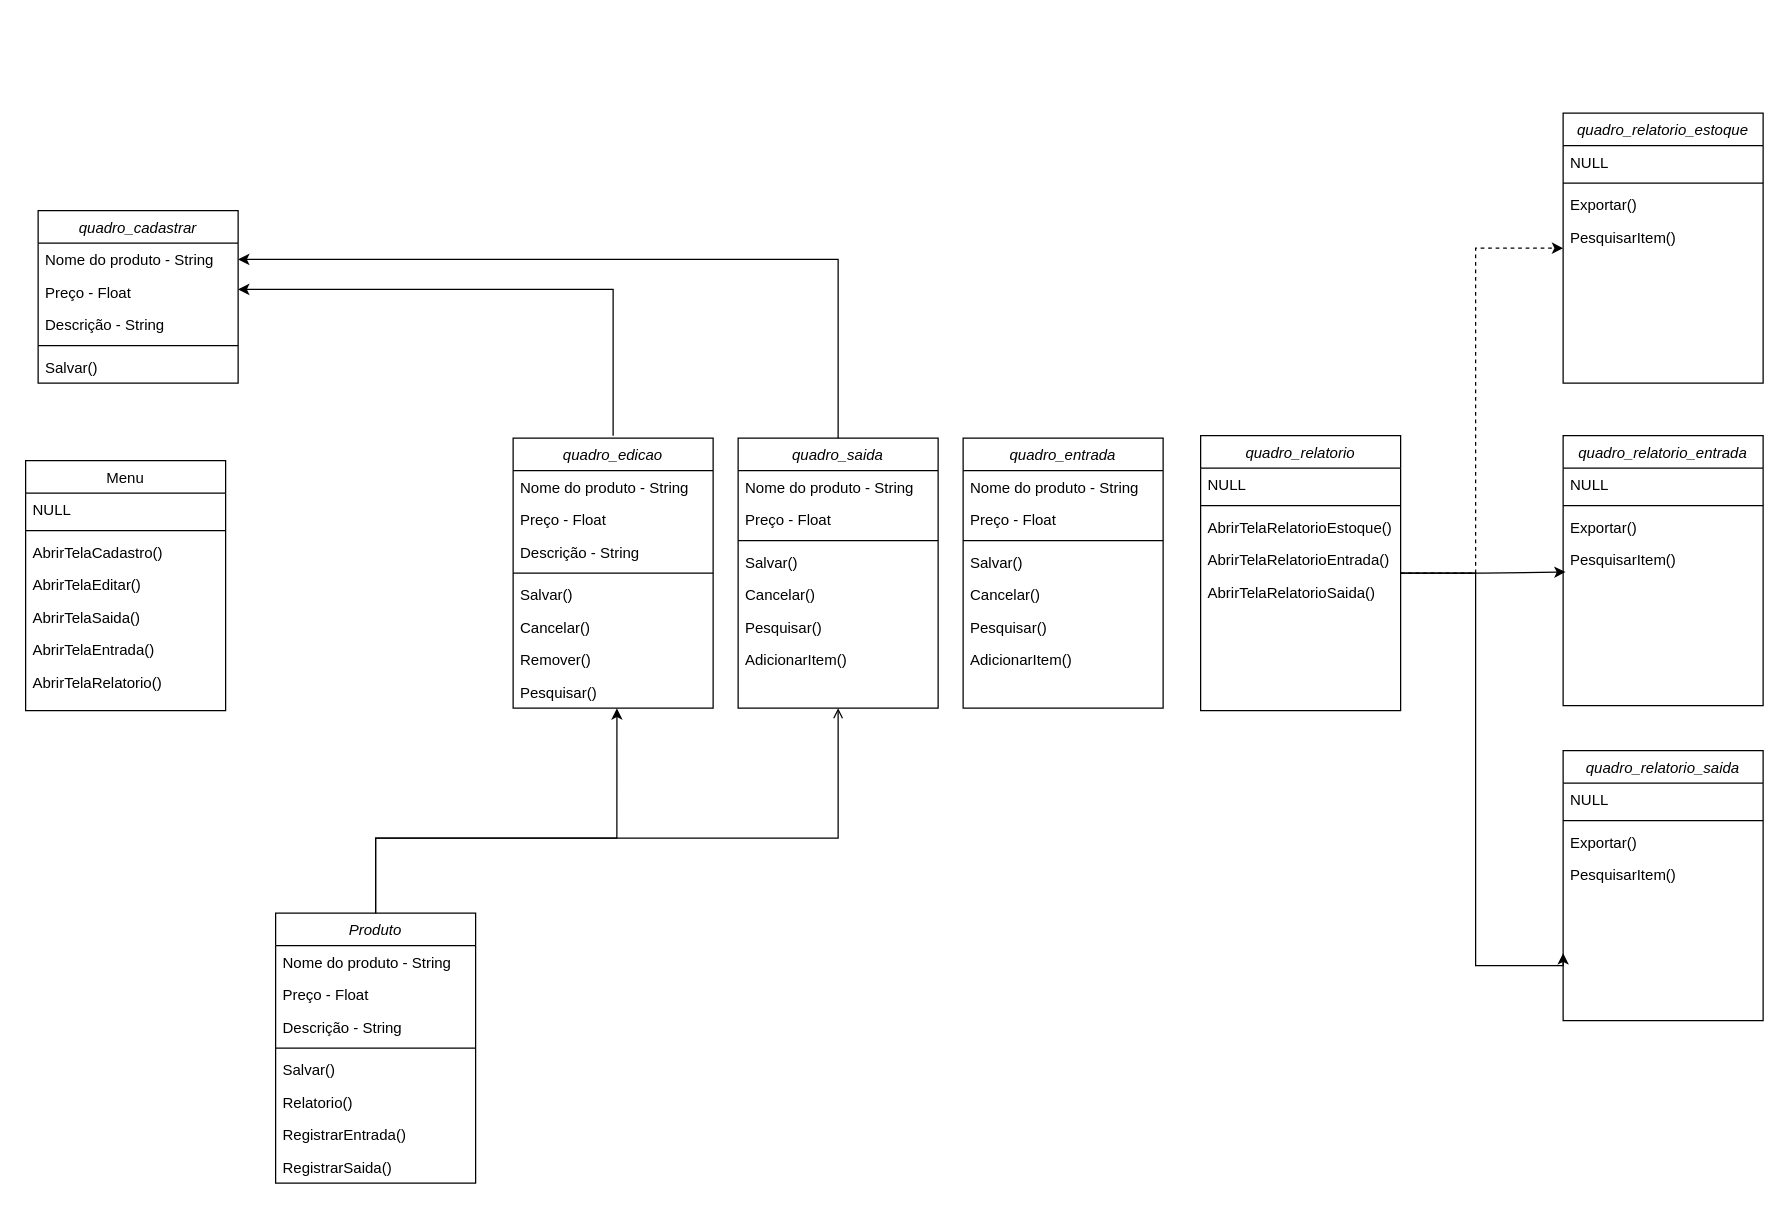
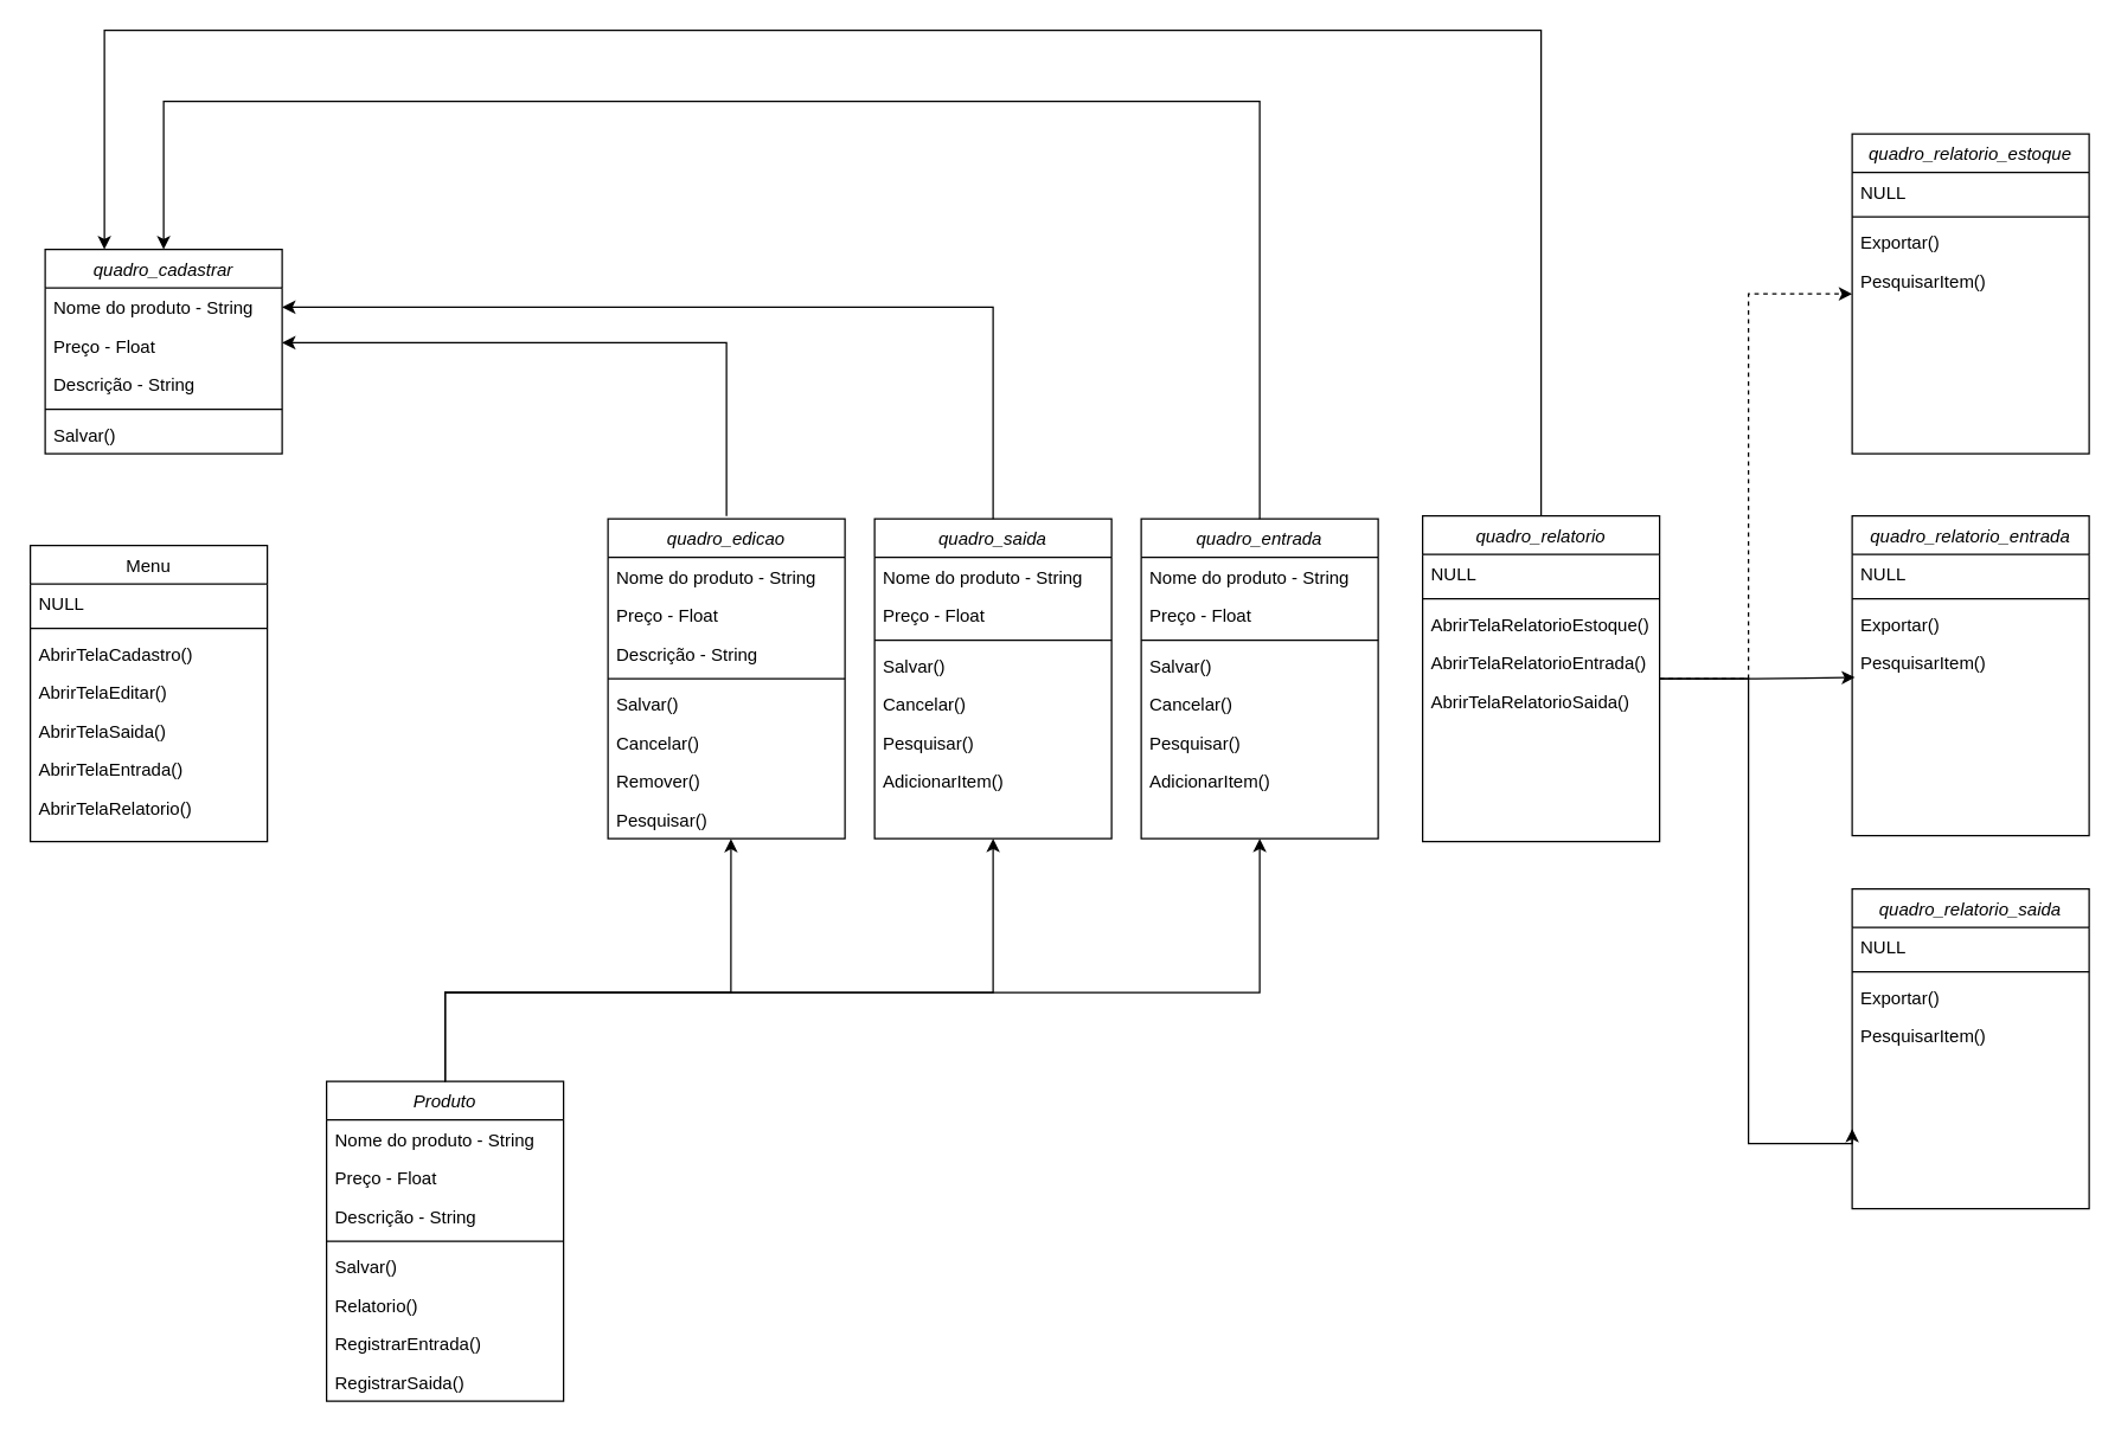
+ <mxCell id="44" style="edgeStyle=orthogonalEdgeStyle;rounded=0;orthogonalLoop=1;jettySize=auto;html=1;entryX=0.25;entryY=0;entryDx=0;entryDy=0;" edge="1" parent="1" source="45" target="10"><mxGeometry relative="1" as="geometry"><Array as="points"><mxPoint x="1040" y="20" /><mxPoint x="70" y="20" /></Array></mxGeometry></mxCell>
+ <mxCell id="66" style="edgeStyle=orthogonalEdgeStyle;rounded=0;orthogonalLoop=1;jettySize=auto;html=1;exitX=0.5;exitY=0;exitDx=0;exitDy=0;entryX=0.5;entryY=0;entryDx=0;entryDy=0;" parent="1" source="33" edge="1" target="10"><mxGeometry relative="1" as="geometry"><mxPoint x="850" y="338" as="sourcePoint" /><mxPoint x="670" y="68" as="targetPoint" /><Array as="points"><mxPoint x="850" y="68" /><mxPoint x="110" y="68" /></Array></mxGeometry></mxCell>
- <mxCell id="77" style="edgeStyle=orthogonalEdgeStyle;rounded=0;orthogonalLoop=1;jettySize=auto;html=1;entryX=0.5;entryY=1;entryDx=0;entryDy=0;exitX=0.5;exitY=0;exitDx=0;exitDy=0;endArrow=open;" parent="1" source="68" target="25" edge="1"><mxGeometry relative="1" as="geometry"><mxPoint x="340" y="620" as="targetPoint" /><Array as="points"><mxPoint x="300" y="670" /><mxPoint x="670" y="670" /></Array></mxGeometry></mxCell>
+ <mxCell id="77" style="edgeStyle=orthogonalEdgeStyle;rounded=0;orthogonalLoop=1;jettySize=auto;html=1;entryX=0.5;entryY=1;entryDx=0;entryDy=0;exitX=0.5;exitY=0;exitDx=0;exitDy=0;" parent="1" source="68" target="25" edge="1"><mxGeometry relative="1" as="geometry"><mxPoint x="340" y="620" as="targetPoint" /><Array as="points"><mxPoint x="300" y="670" /><mxPoint x="670" y="670" /></Array></mxGeometry></mxCell>
+ <mxCell id="80" style="edgeStyle=orthogonalEdgeStyle;rounded=0;orthogonalLoop=1;jettySize=auto;html=1;entryX=0.5;entryY=1;entryDx=0;entryDy=0;exitX=0.5;exitY=0;exitDx=0;exitDy=0;" edge="1" parent="1" source="68" target="33"><mxGeometry relative="1" as="geometry"><mxPoint x="640" y="576" as="targetPoint" /><Array as="points"><mxPoint x="300" y="670" /><mxPoint x="850" y="670" /></Array><mxPoint x="310" y="740" as="sourcePoint" /></mxGeometry></mxCell>
